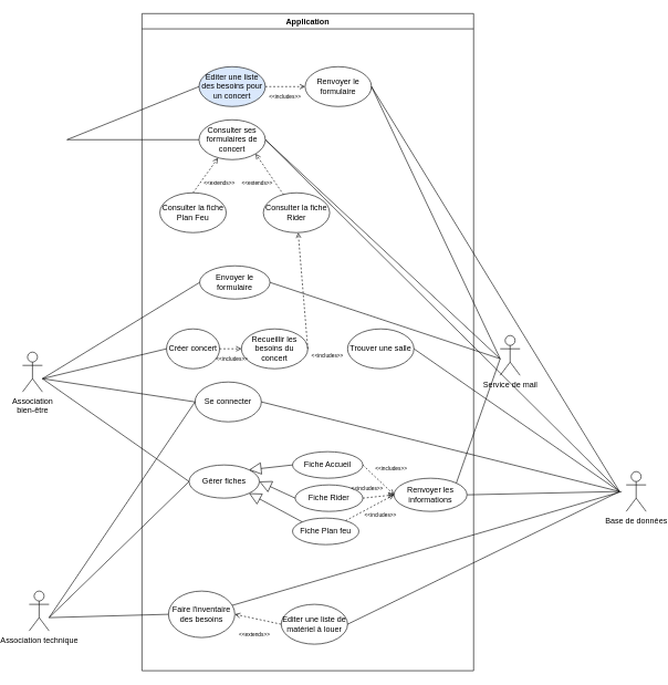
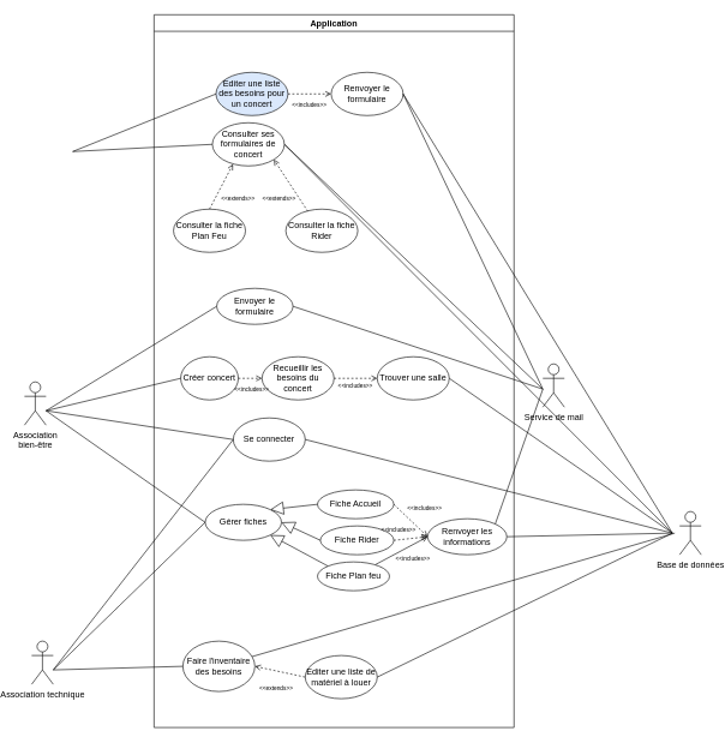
- <mxCell id="15" value="Consulter ses formulaires de concert" style="ellipse;whiteSpace=wrap;html=1;" vertex="1" parent="2"><mxGeometry x="86" y="160" width="100" height="60" as="geometry" /></mxCell>
+ <mxCell id="15" value="Consulter ses formulaires de concert" style="ellipse;whiteSpace=wrap;html=1;" vertex="1" parent="2"><mxGeometry x="81" y="150" width="100" height="60" as="geometry" /></mxCell>
- <mxCell id="10" value="" style="endArrow=open;dashed=1;html=1;rounded=0;exitX=1;exitY=0.5;exitDx=0;exitDy=0;endFill=0;" edge="1" parent="2" source="5" target="17"><mxGeometry width="50" height="50" relative="1" as="geometry"><mxPoint x="220" y="460" as="sourcePoint" /><mxPoint x="270" y="410" as="targetPoint" /></mxGeometry></mxCell>
+ <mxCell id="10" value="" style="endArrow=open;dashed=1;html=1;rounded=0;exitX=1;exitY=0.5;exitDx=0;exitDy=0;entryX=0;entryY=0.5;entryDx=0;entryDy=0;endFill=0;" edge="1" parent="2" source="5" target="4"><mxGeometry width="50" height="50" relative="1" as="geometry"><mxPoint x="220" y="460" as="sourcePoint" /><mxPoint x="270" y="410" as="targetPoint" /></mxGeometry></mxCell>
- <mxCell id="8" value="Se connecter" style="ellipse;whiteSpace=wrap;html=1;" vertex="1" parent="2"><mxGeometry x="80" y="555" width="100" height="60" as="geometry" /></mxCell>
+ <mxCell id="8" value="Se connecter" style="ellipse;whiteSpace=wrap;html=1;" vertex="1" parent="2"><mxGeometry x="110" y="560" width="100" height="60" as="geometry" /></mxCell>
- <mxCell id="28" style="rounded=0;orthogonalLoop=1;jettySize=auto;html=1;entryX=0;entryY=0.5;entryDx=0;entryDy=0;dashed=1;endArrow=open;endFill=0;" edge="1" parent="2" source="29" target="40"><mxGeometry relative="1" as="geometry" /></mxCell>
+ <mxCell id="28" style="rounded=0;orthogonalLoop=1;jettySize=auto;html=1;entryX=0;entryY=0.5;entryDx=0;entryDy=0;dashed=0;endArrow=open;endFill=0;" edge="1" parent="2" source="29" target="40"><mxGeometry relative="1" as="geometry" /></mxCell>
